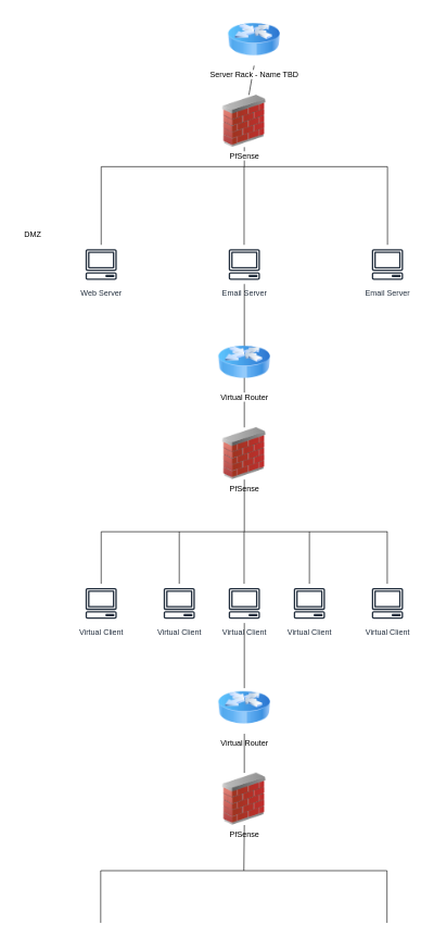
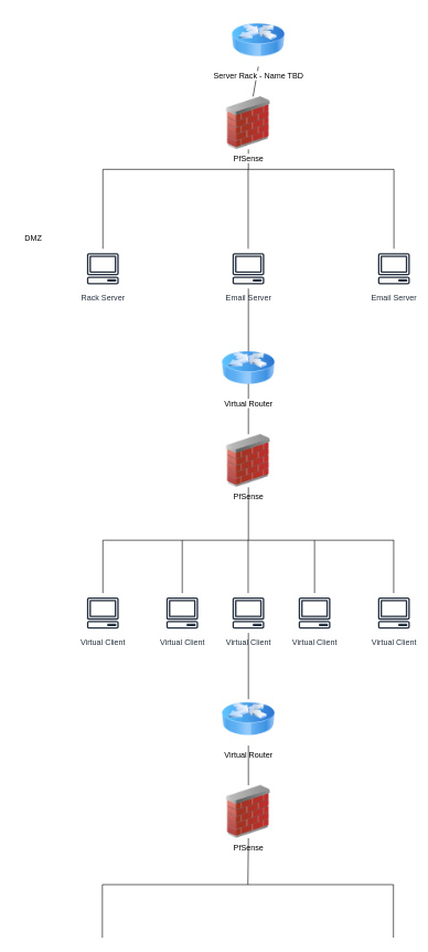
- <mxCell id="6" value="Web Server" style="sketch=0;outlineConnect=0;fontColor=#232F3E;gradientColor=none;strokeColor=#232F3E;fillColor=#ffffff;dashed=0;verticalLabelPosition=bottom;verticalAlign=top;align=center;html=1;fontSize=12;fontStyle=0;aspect=fixed;shape=mxgraph.aws4.resourceIcon;resIcon=mxgraph.aws4.client;" vertex="1" parent="1"><mxGeometry x="125" y="375" width="60" height="60" as="geometry" /></mxCell>
+ <mxCell id="6" value="Rack Server" style="sketch=0;outlineConnect=0;fontColor=#232F3E;gradientColor=none;strokeColor=#232F3E;fillColor=#ffffff;dashed=0;verticalLabelPosition=bottom;verticalAlign=top;align=center;html=1;fontSize=12;fontStyle=0;aspect=fixed;shape=mxgraph.aws4.resourceIcon;resIcon=mxgraph.aws4.client;" vertex="1" parent="1"><mxGeometry x="125" y="375" width="60" height="60" as="geometry" /></mxCell>
